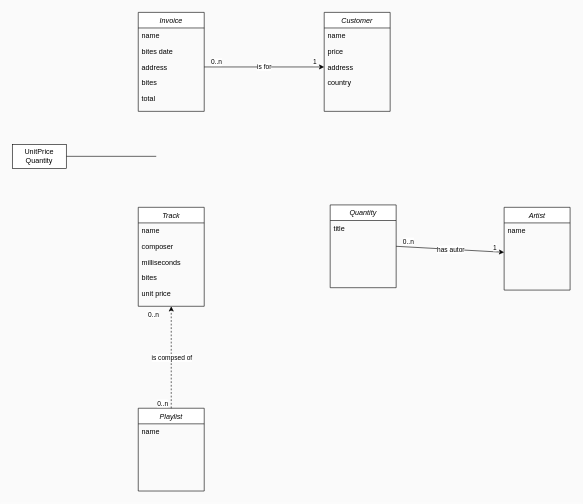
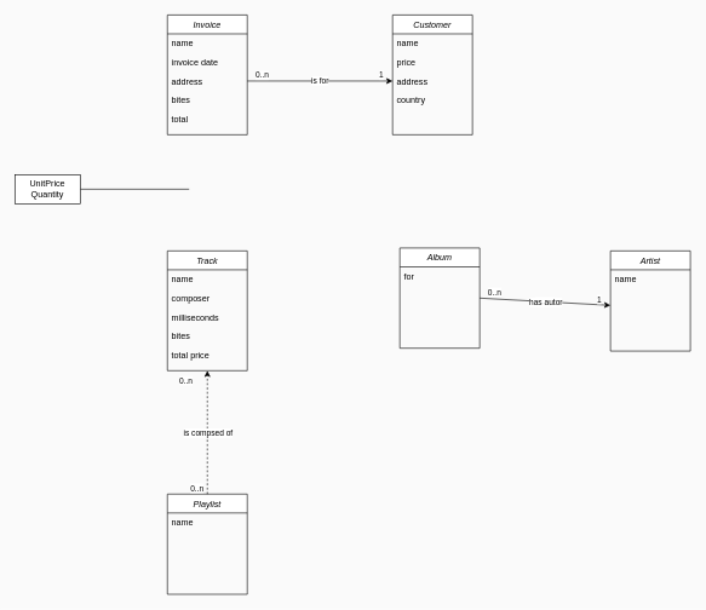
- <mxCell id="29" value="bites date" style="text;align=left;verticalAlign=top;spacingLeft=4;spacingRight=4;overflow=hidden;rotatable=0;points=[[0,0.5],[1,0.5]];portConstraint=eastwest;rounded=0;shadow=0;html=0;" vertex="1" parent="27"><mxGeometry y="52" width="110" height="26" as="geometry" /></mxCell>
+ <mxCell id="29" value="invoice date" style="text;align=left;verticalAlign=top;spacingLeft=4;spacingRight=4;overflow=hidden;rotatable=0;points=[[0,0.5],[1,0.5]];portConstraint=eastwest;rounded=0;shadow=0;html=0;" vertex="1" parent="27"><mxGeometry y="52" width="110" height="26" as="geometry" /></mxCell>
- <mxCell id="16" value="Quantity" style="swimlane;fontStyle=2;align=center;verticalAlign=top;childLayout=stackLayout;horizontal=1;startSize=26;horizontalStack=0;resizeParent=1;resizeLast=0;collapsible=1;marginBottom=0;rounded=0;shadow=0;strokeWidth=1;" vertex="1" parent="1"><mxGeometry x="550" y="341" width="110" height="138" as="geometry"><mxRectangle x="230" y="140" width="160" height="26" as="alternateBounds" /></mxGeometry></mxCell>
+ <mxCell id="16" value="Album" style="swimlane;fontStyle=2;align=center;verticalAlign=top;childLayout=stackLayout;horizontal=1;startSize=26;horizontalStack=0;resizeParent=1;resizeLast=0;collapsible=1;marginBottom=0;rounded=0;shadow=0;strokeWidth=1;" vertex="1" parent="1"><mxGeometry x="550" y="341" width="110" height="138" as="geometry"><mxRectangle x="230" y="140" width="160" height="26" as="alternateBounds" /></mxGeometry></mxCell>
- <mxCell id="17" value="title" style="text;align=left;verticalAlign=top;spacingLeft=4;spacingRight=4;overflow=hidden;rotatable=0;points=[[0,0.5],[1,0.5]];portConstraint=eastwest;" vertex="1" parent="16"><mxGeometry y="26" width="110" height="26" as="geometry" /></mxCell>
+ <mxCell id="17" value="for" style="text;align=left;verticalAlign=top;spacingLeft=4;spacingRight=4;overflow=hidden;rotatable=0;points=[[0,0.5],[1,0.5]];portConstraint=eastwest;" vertex="1" parent="16"><mxGeometry y="26" width="110" height="26" as="geometry" /></mxCell>
- <mxCell id="8" value="unit price" style="text;align=left;verticalAlign=top;spacingLeft=4;spacingRight=4;overflow=hidden;rotatable=0;points=[[0,0.5],[1,0.5]];portConstraint=eastwest;rounded=0;shadow=0;html=0;" vertex="1" parent="2"><mxGeometry y="130" width="110" height="26" as="geometry" /></mxCell>
+ <mxCell id="8" value="total price" style="text;align=left;verticalAlign=top;spacingLeft=4;spacingRight=4;overflow=hidden;rotatable=0;points=[[0,0.5],[1,0.5]];portConstraint=eastwest;rounded=0;shadow=0;html=0;" vertex="1" parent="2"><mxGeometry y="130" width="110" height="26" as="geometry" /></mxCell>
